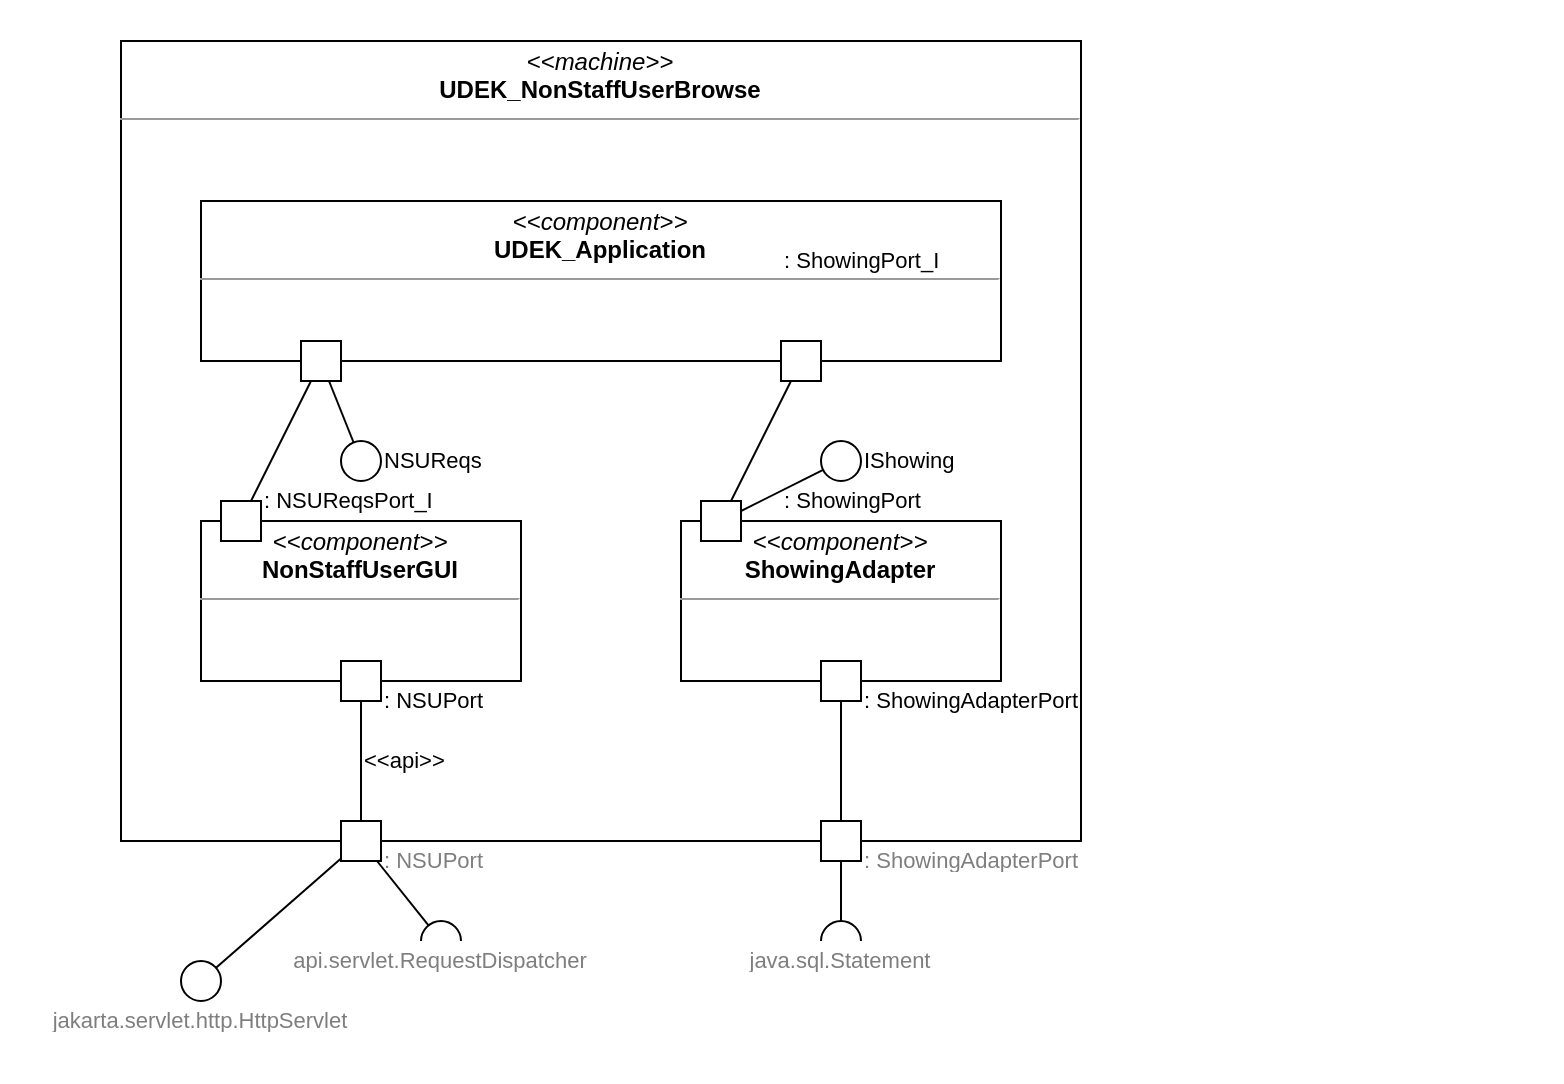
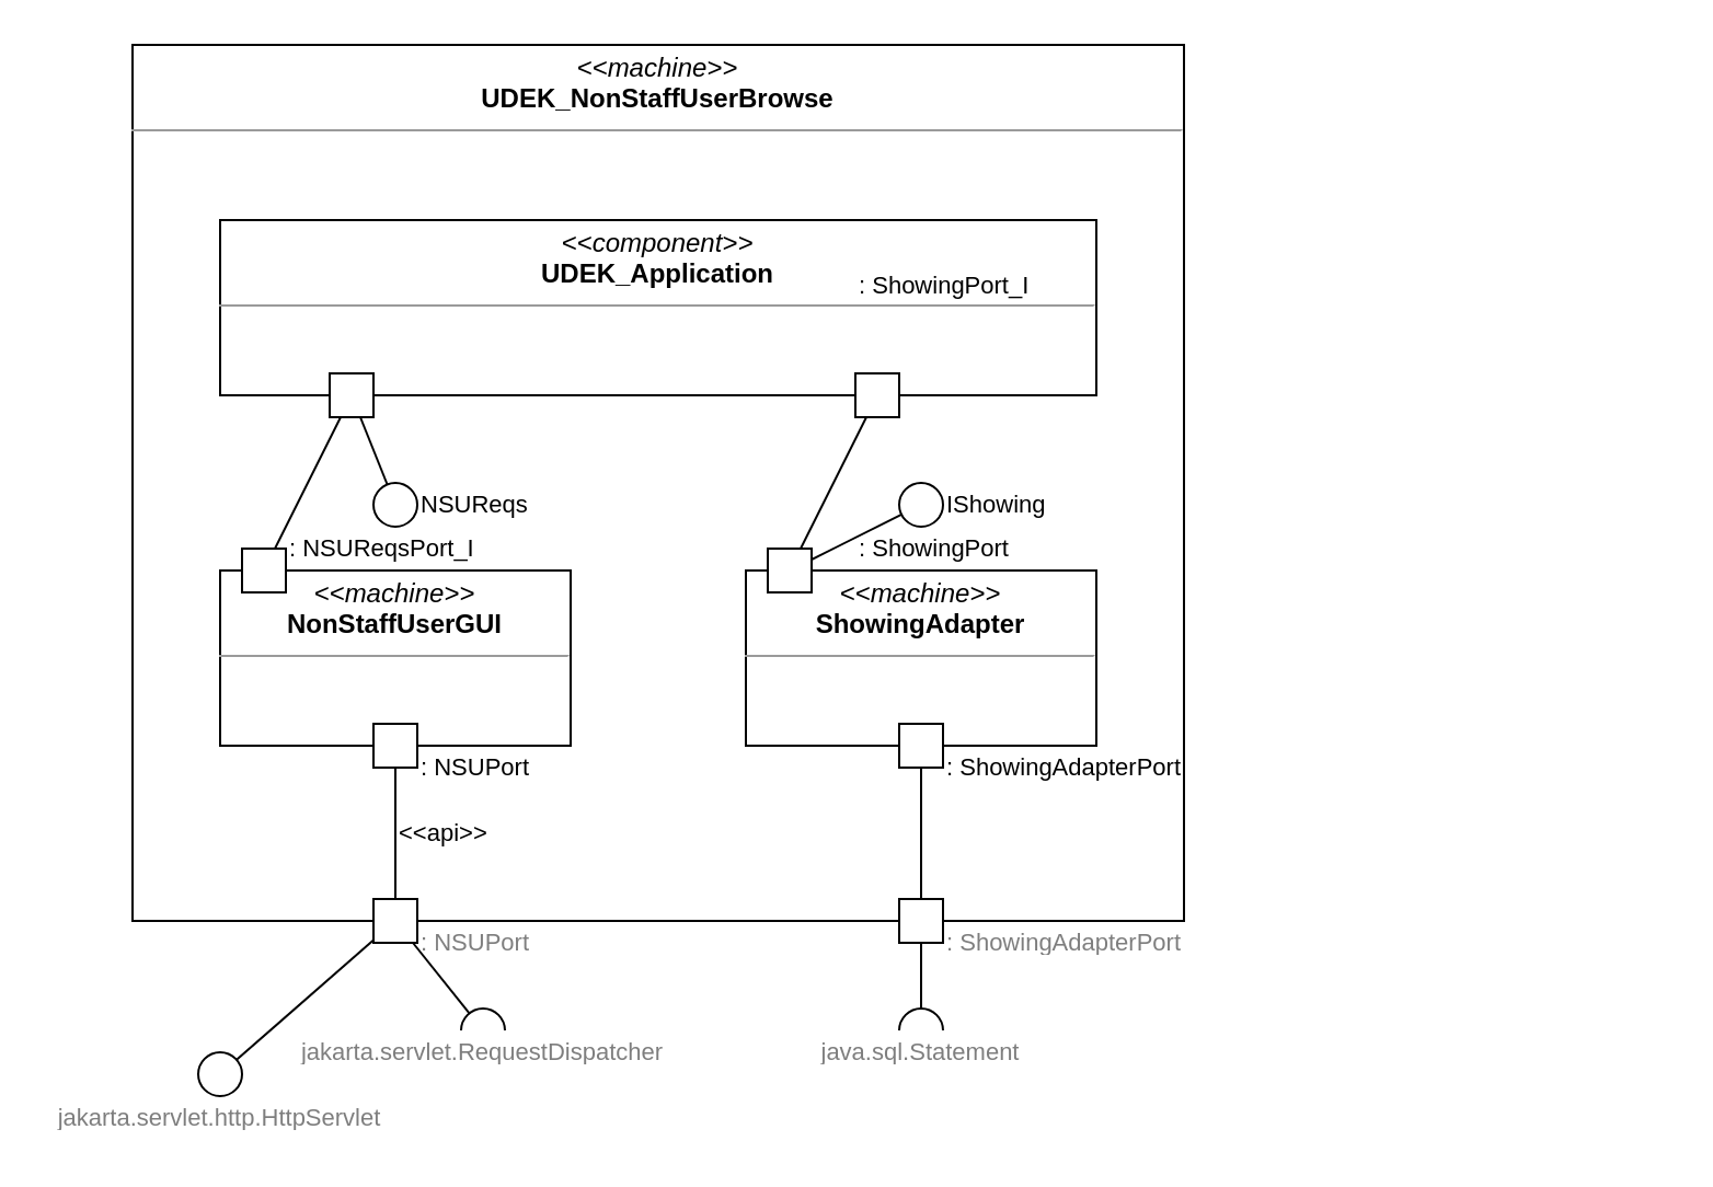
- <mxCell id="7" value="&lt;p style=&quot;margin: 0px ; margin-top: 4px ; text-align: center&quot;&gt;&lt;i&gt;&amp;lt;&amp;lt;component&amp;gt;&amp;gt;&lt;/i&gt;&lt;br&gt;&lt;b&gt;NonStaffUserGUI&lt;/b&gt;&lt;/p&gt;&lt;hr size=&quot;1&quot;&gt;&lt;p style=&quot;margin: 0px ; margin-left: 4px&quot;&gt;&lt;/p&gt;&lt;p style=&quot;margin: 0px ; margin-left: 4px&quot;&gt;&lt;br&gt;&lt;/p&gt;" style="verticalAlign=top;align=left;overflow=fill;fontSize=12;fontFamily=Helvetica;html=1;rounded=0;shadow=0;glass=0;comic=0;sketch=0;pointerEvents=1;fontColor=default;gradientColor=none;container=0;" parent="5" vertex="1"><mxGeometry y="160" width="160" height="80" as="geometry" /></mxCell>
+ <mxCell id="7" value="&lt;p style=&quot;margin: 0px ; margin-top: 4px ; text-align: center&quot;&gt;&lt;i&gt;&amp;lt;&amp;lt;machine&amp;gt;&amp;gt;&lt;/i&gt;&lt;br&gt;&lt;b&gt;NonStaffUserGUI&lt;/b&gt;&lt;/p&gt;&lt;hr size=&quot;1&quot;&gt;&lt;p style=&quot;margin: 0px ; margin-left: 4px&quot;&gt;&lt;/p&gt;&lt;p style=&quot;margin: 0px ; margin-left: 4px&quot;&gt;&lt;br&gt;&lt;/p&gt;" style="verticalAlign=top;align=left;overflow=fill;fontSize=12;fontFamily=Helvetica;html=1;rounded=0;shadow=0;glass=0;comic=0;sketch=0;pointerEvents=1;fontColor=default;gradientColor=none;container=0;" parent="5" vertex="1"><mxGeometry y="160" width="160" height="80" as="geometry" /></mxCell>
- <mxCell id="18" value="&lt;p style=&quot;margin: 0px ; margin-top: 4px ; text-align: center&quot;&gt;&lt;i&gt;&amp;lt;&amp;lt;component&amp;gt;&amp;gt;&lt;/i&gt;&lt;br&gt;&lt;b&gt;ShowingAdapter&lt;/b&gt;&lt;/p&gt;&lt;hr size=&quot;1&quot;&gt;&lt;p style=&quot;margin: 0px ; margin-left: 4px&quot;&gt;&lt;/p&gt;&lt;p style=&quot;margin: 0px ; margin-left: 4px&quot;&gt;&lt;br&gt;&lt;/p&gt;" style="verticalAlign=top;align=left;overflow=fill;fontSize=12;fontFamily=Helvetica;html=1;rounded=0;shadow=0;glass=0;comic=0;sketch=0;pointerEvents=1;fontColor=default;gradientColor=none;container=0;" parent="5" vertex="1"><mxGeometry x="240" y="160" width="160" height="80" as="geometry" /></mxCell>
+ <mxCell id="18" value="&lt;p style=&quot;margin: 0px ; margin-top: 4px ; text-align: center&quot;&gt;&lt;i&gt;&amp;lt;&amp;lt;machine&amp;gt;&amp;gt;&lt;/i&gt;&lt;br&gt;&lt;b&gt;ShowingAdapter&lt;/b&gt;&lt;/p&gt;&lt;hr size=&quot;1&quot;&gt;&lt;p style=&quot;margin: 0px ; margin-left: 4px&quot;&gt;&lt;/p&gt;&lt;p style=&quot;margin: 0px ; margin-left: 4px&quot;&gt;&lt;br&gt;&lt;/p&gt;" style="verticalAlign=top;align=left;overflow=fill;fontSize=12;fontFamily=Helvetica;html=1;rounded=0;shadow=0;glass=0;comic=0;sketch=0;pointerEvents=1;fontColor=default;gradientColor=none;container=0;" parent="5" vertex="1"><mxGeometry x="240" y="160" width="160" height="80" as="geometry" /></mxCell>
- <mxCell id="34" value="api.servlet.RequestDispatcher" style="text;html=1;strokeColor=none;fillColor=none;align=center;verticalAlign=middle;whiteSpace=wrap;rounded=0;fontFamily=Helvetica;fontSize=11;fontColor=default;textOpacity=50;container=0;" parent="28" vertex="1"><mxGeometry x="110" y="60" width="180" height="20" as="geometry" /></mxCell>
+ <mxCell id="34" value="jakarta.servlet.RequestDispatcher" style="text;html=1;strokeColor=none;fillColor=none;align=center;verticalAlign=middle;whiteSpace=wrap;rounded=0;fontFamily=Helvetica;fontSize=11;fontColor=default;textOpacity=50;container=0;" parent="28" vertex="1"><mxGeometry x="110" y="60" width="180" height="20" as="geometry" /></mxCell>
